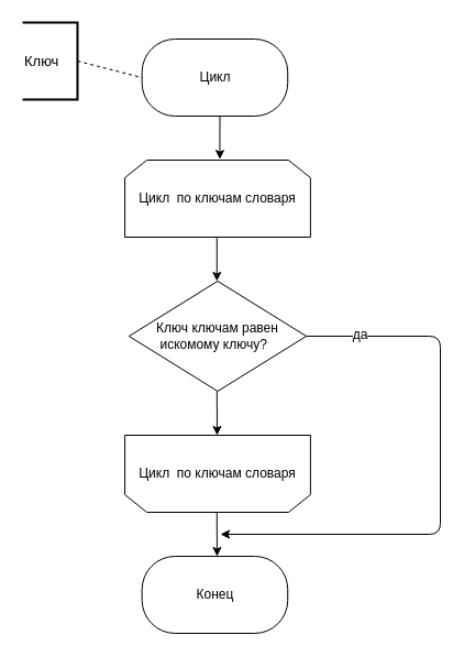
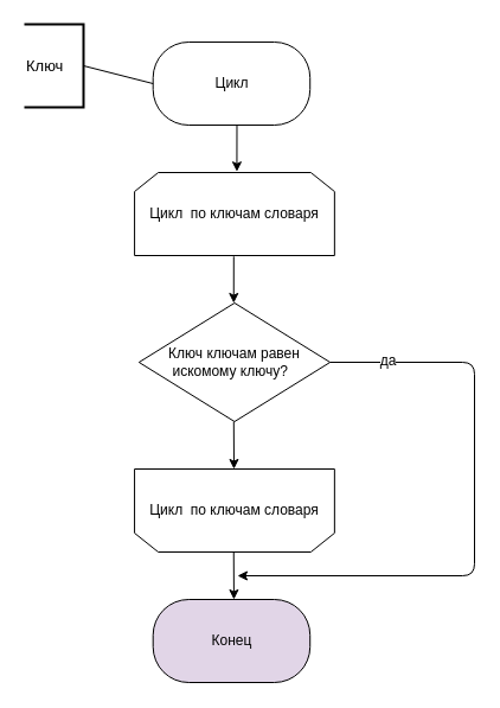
- <mxCell id="9" value="" style="endArrow=none;dashed=1;html=1;entryX=0;entryY=0.5;entryDx=0;entryDy=0;exitX=0;exitY=0.5;exitDx=0;exitDy=0;exitPerimeter=0;" edge="1" parent="1" source="8" target="3"><mxGeometry width="50" height="50" relative="1" as="geometry"><mxPoint x="63.08" y="95" as="sourcePoint" /><mxPoint x="113.08" y="45" as="targetPoint" /></mxGeometry></mxCell>
+ <mxCell id="9" value="" style="endArrow=none;dashed=0;html=1;entryX=0;entryY=0.5;entryDx=0;entryDy=0;exitX=0;exitY=0.5;exitDx=0;exitDy=0;exitPerimeter=0;" edge="1" parent="1" source="8" target="3"><mxGeometry width="50" height="50" relative="1" as="geometry"><mxPoint x="63.08" y="95" as="sourcePoint" /><mxPoint x="113.08" y="45" as="targetPoint" /></mxGeometry></mxCell>
- <mxCell id="12" value="Конец" style="rounded=1;whiteSpace=wrap;html=1;arcSize=43;" vertex="1" parent="1"><mxGeometry x="128.7" y="505" width="132.51" height="70" as="geometry" /></mxCell>
+ <mxCell id="12" value="Конец" style="rounded=1;whiteSpace=wrap;html=1;arcSize=43;fillColor=#e1d5e7;" vertex="1" parent="1"><mxGeometry x="128.7" y="505" width="132.51" height="70" as="geometry" /></mxCell>
